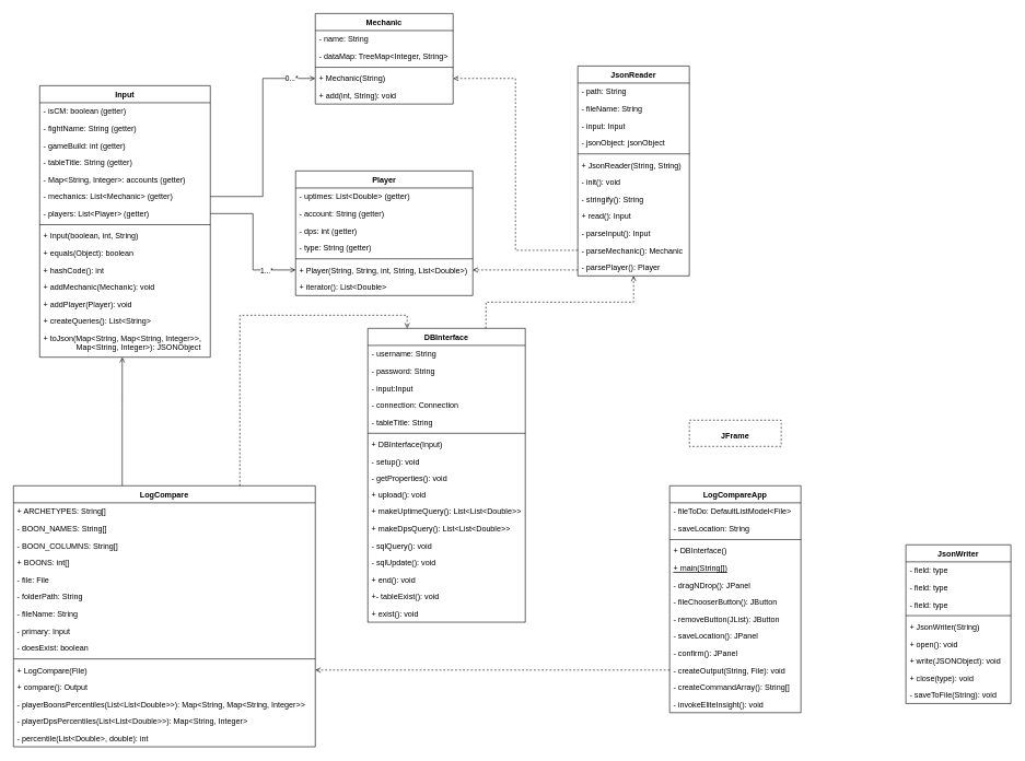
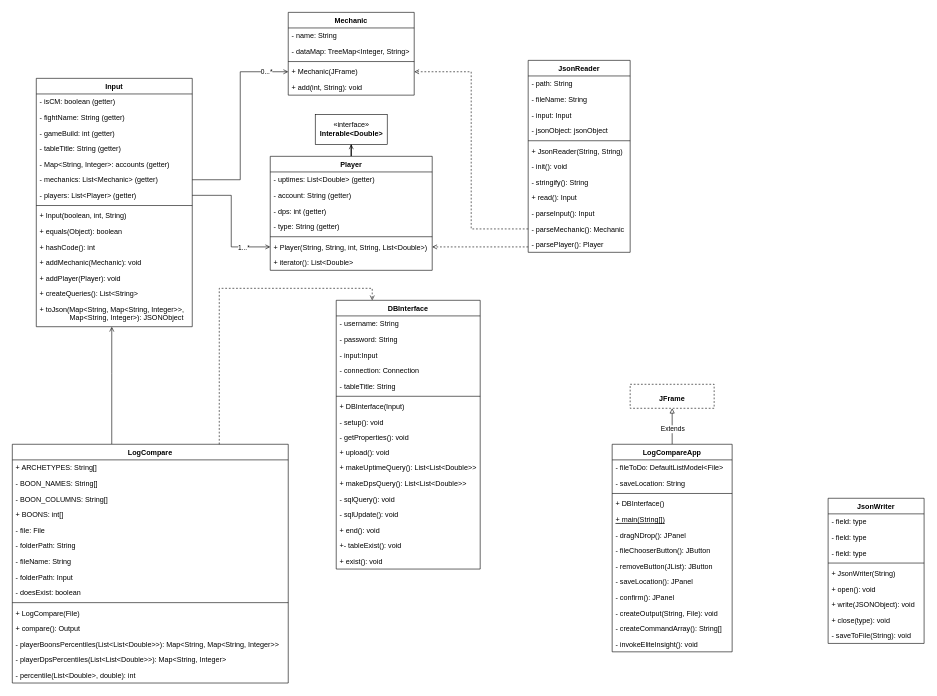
- <mxCell id="71" value="+ Mechanic(String)" style="text;strokeColor=none;fillColor=none;align=left;verticalAlign=top;spacingLeft=4;spacingRight=4;overflow=hidden;rotatable=0;points=[[0,0.5],[1,0.5]];portConstraint=eastwest;" parent="67" vertex="1"><mxGeometry y="86" width="210" height="26" as="geometry" /></mxCell>
+ <mxCell id="71" value="+ Mechanic(JFrame)" style="text;strokeColor=none;fillColor=none;align=left;verticalAlign=top;spacingLeft=4;spacingRight=4;overflow=hidden;rotatable=0;points=[[0,0.5],[1,0.5]];portConstraint=eastwest;" parent="67" vertex="1"><mxGeometry y="86" width="210" height="26" as="geometry" /></mxCell>
+ <mxCell id="87" value="«interface»&lt;br&gt;&lt;b&gt;Interable&amp;lt;Double&amp;gt;&lt;/b&gt;" style="html=1;" parent="1" vertex="1"><mxGeometry x="525" y="190" width="120" height="50" as="geometry" /></mxCell>
+ <mxCell id="76" style="edgeStyle=orthogonalEdgeStyle;rounded=0;orthogonalLoop=1;jettySize=auto;html=1;entryX=0.5;entryY=1;entryDx=0;entryDy=0;endArrow=open;endFill=0;" parent="1" source="77" target="87" edge="1"><mxGeometry relative="1" as="geometry" /></mxCell>
- <mxCell id="19" style="edgeStyle=orthogonalEdgeStyle;rounded=0;orthogonalLoop=1;jettySize=auto;html=1;entryX=0.5;entryY=1;entryDx=0;entryDy=0;endArrow=open;endFill=0;exitX=0.75;exitY=0;exitDx=0;exitDy=0;dashed=1;" parent="1" source="89" target="54" edge="1"><mxGeometry relative="1" as="geometry" /></mxCell>
+ <mxCell id="2" style="edgeStyle=orthogonalEdgeStyle;rounded=0;orthogonalLoop=1;jettySize=auto;html=1;entryX=0.5;entryY=1;entryDx=0;entryDy=0;endArrow=block;endFill=0;" parent="1" source="5" target="37" edge="1"><mxGeometry relative="1" as="geometry" /></mxCell>
+ <mxCell id="3" value="Extends" style="edgeLabel;html=1;align=center;verticalAlign=middle;resizable=0;points=[];" vertex="1" connectable="0" parent="2"><mxGeometry x="-0.133" relative="1" as="geometry"><mxPoint as="offset" /></mxGeometry></mxCell>
- <mxCell id="29" value="- primary: Input" style="text;strokeColor=none;fillColor=none;align=left;verticalAlign=top;spacingLeft=4;spacingRight=4;overflow=hidden;rotatable=0;points=[[0,0.5],[1,0.5]];portConstraint=eastwest;" parent="21" vertex="1"><mxGeometry y="208" width="460" height="26" as="geometry" /></mxCell>
+ <mxCell id="29" value="- folderPath: Input" style="text;strokeColor=none;fillColor=none;align=left;verticalAlign=top;spacingLeft=4;spacingRight=4;overflow=hidden;rotatable=0;points=[[0,0.5],[1,0.5]];portConstraint=eastwest;" parent="21" vertex="1"><mxGeometry y="208" width="460" height="26" as="geometry" /></mxCell>
- <mxCell id="4" style="edgeStyle=orthogonalEdgeStyle;rounded=0;orthogonalLoop=1;jettySize=auto;html=1;entryX=1;entryY=0.5;entryDx=0;entryDy=0;dashed=1;exitX=0;exitY=0.5;exitDx=0;exitDy=0;endArrow=open;endFill=0;" edge="1" parent="1" source="16" target="32"><mxGeometry relative="1" as="geometry"><Array as="points"><mxPoint x="720" y="1021" /><mxPoint x="720" y="1021" /></Array></mxGeometry></mxCell>
